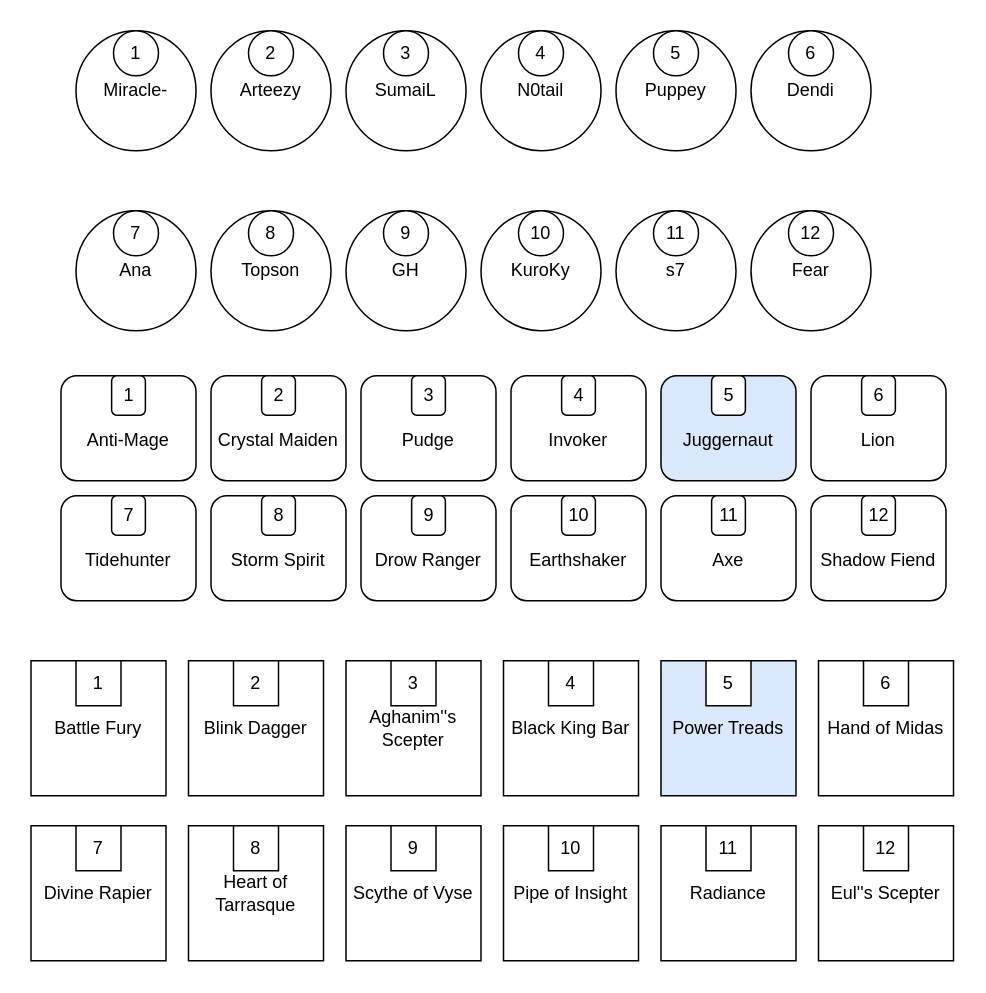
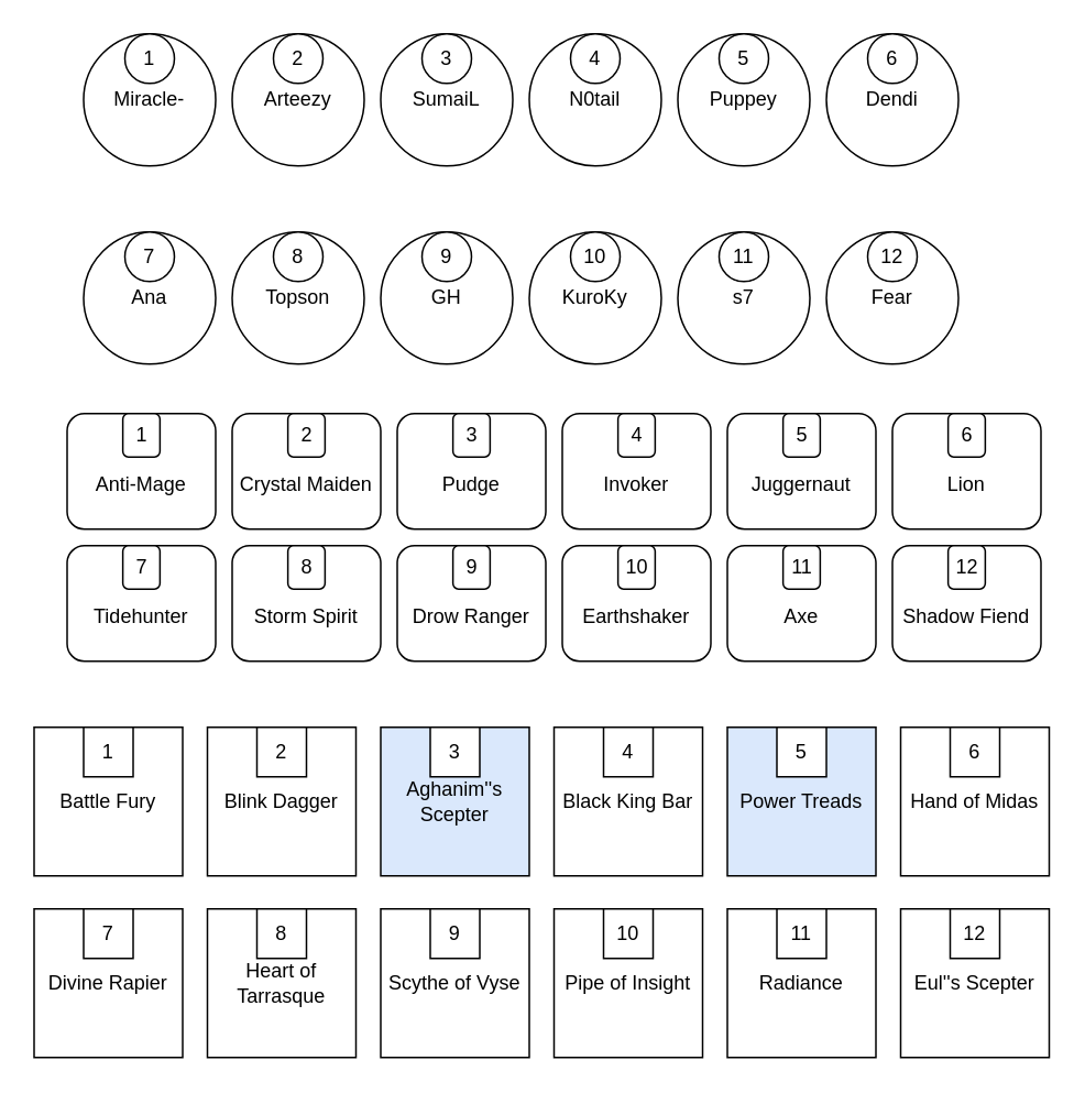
- <mxCell id="63" value="&lt;div&gt;&lt;br&gt;&lt;/div&gt;Juggernaut" style="rounded=1;whiteSpace=wrap;html=1;fillColor=#dae8fc;" vertex="1" parent="62"><mxGeometry width="90" height="70" as="geometry" /></mxCell>
+ <mxCell id="63" value="&lt;div&gt;&lt;br&gt;&lt;/div&gt;Juggernaut" style="rounded=1;whiteSpace=wrap;html=1;" vertex="1" parent="62"><mxGeometry width="90" height="70" as="geometry" /></mxCell>
- <mxCell id="87" value="Aghanim''s Scepter" style="whiteSpace=wrap;html=1;aspect=fixed;" vertex="1" parent="86"><mxGeometry width="90" height="90" as="geometry" /></mxCell>
+ <mxCell id="87" value="Aghanim''s Scepter" style="whiteSpace=wrap;html=1;aspect=fixed;fillColor=#dae8fc;" vertex="1" parent="86"><mxGeometry width="90" height="90" as="geometry" /></mxCell>
